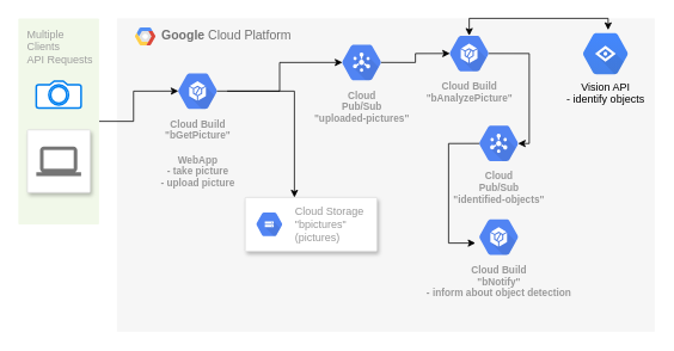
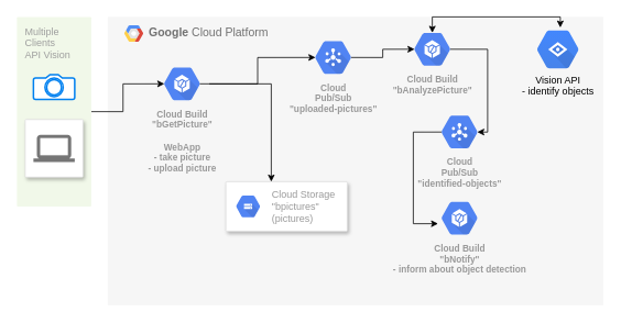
- <mxCell id="16" value="Multiple&lt;br&gt;Clients&lt;br&gt;API Requests&lt;br&gt;" style="rounded=1;absoluteArcSize=1;arcSize=2;html=1;strokeColor=none;gradientColor=none;shadow=0;dashed=0;fontSize=12;fontColor=#9E9E9E;align=left;verticalAlign=top;spacing=10;spacingTop=-4;fillColor=#F1F8E9;" parent="1" vertex="1"><mxGeometry x="20" y="20" width="90" height="230" as="geometry" /></mxCell>
+ <mxCell id="16" value="Multiple&lt;br&gt;Clients&lt;br&gt;API Vision&lt;br&gt;" style="rounded=1;absoluteArcSize=1;arcSize=2;html=1;strokeColor=none;gradientColor=none;shadow=0;dashed=0;fontSize=12;fontColor=#9E9E9E;align=left;verticalAlign=top;spacing=10;spacingTop=-4;fillColor=#F1F8E9;" parent="1" vertex="1"><mxGeometry x="20" y="20" width="90" height="230" as="geometry" /></mxCell>
